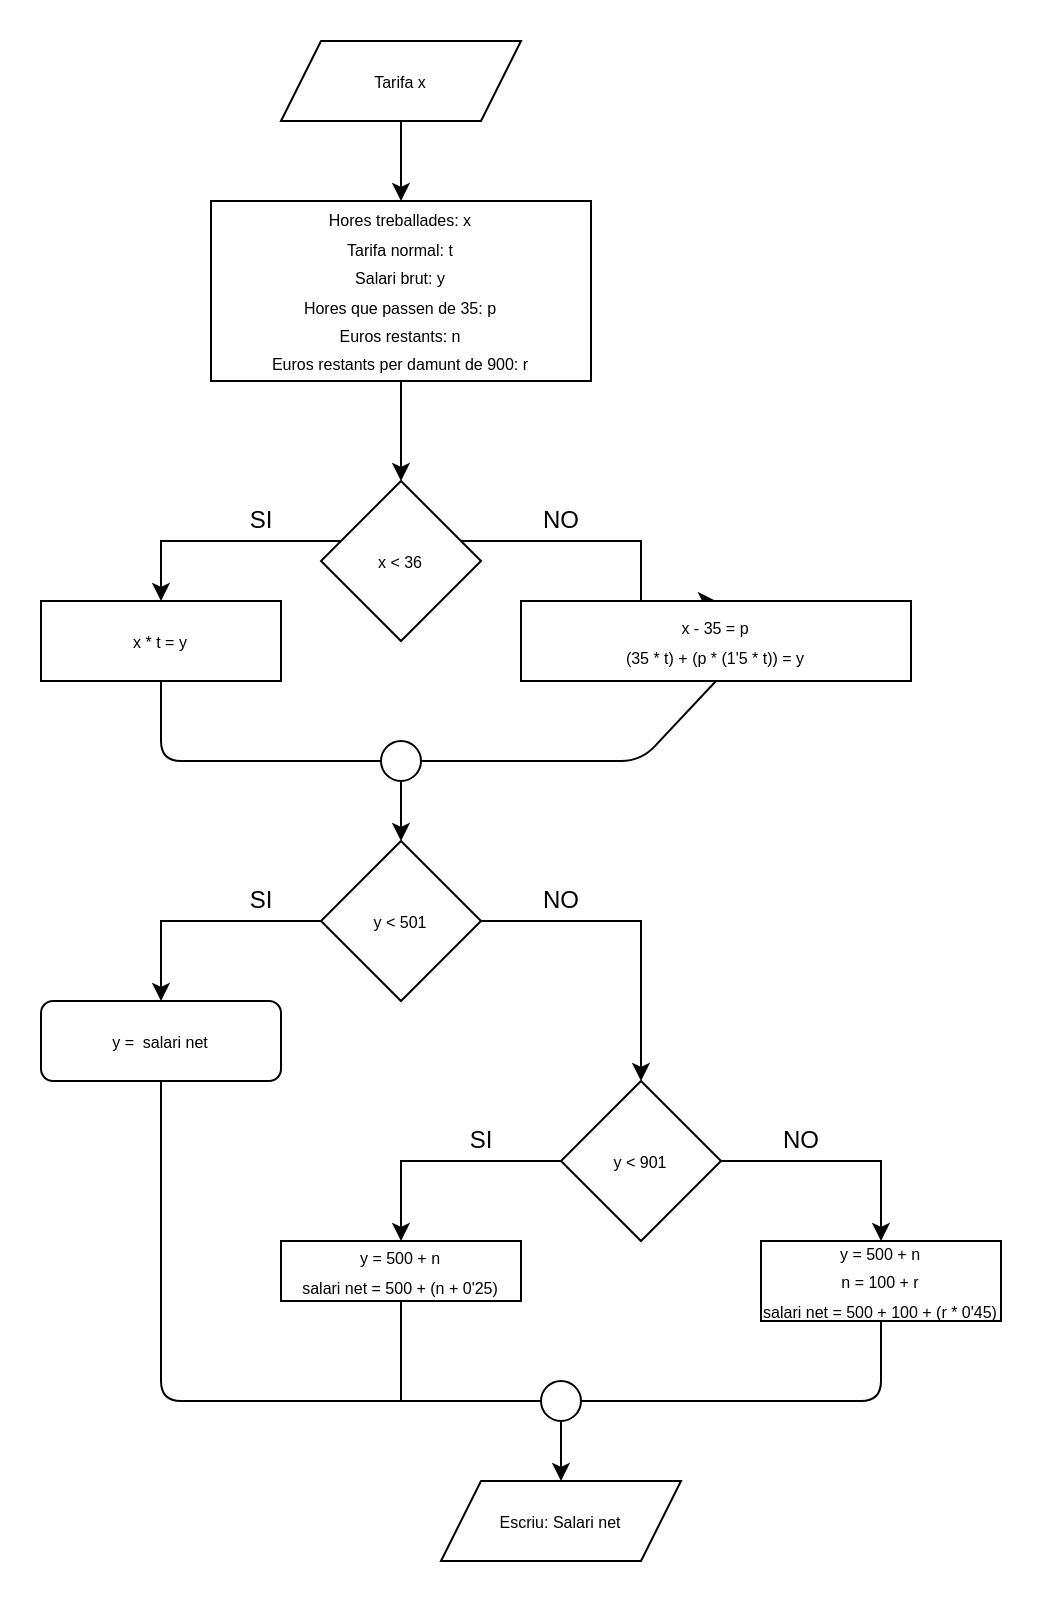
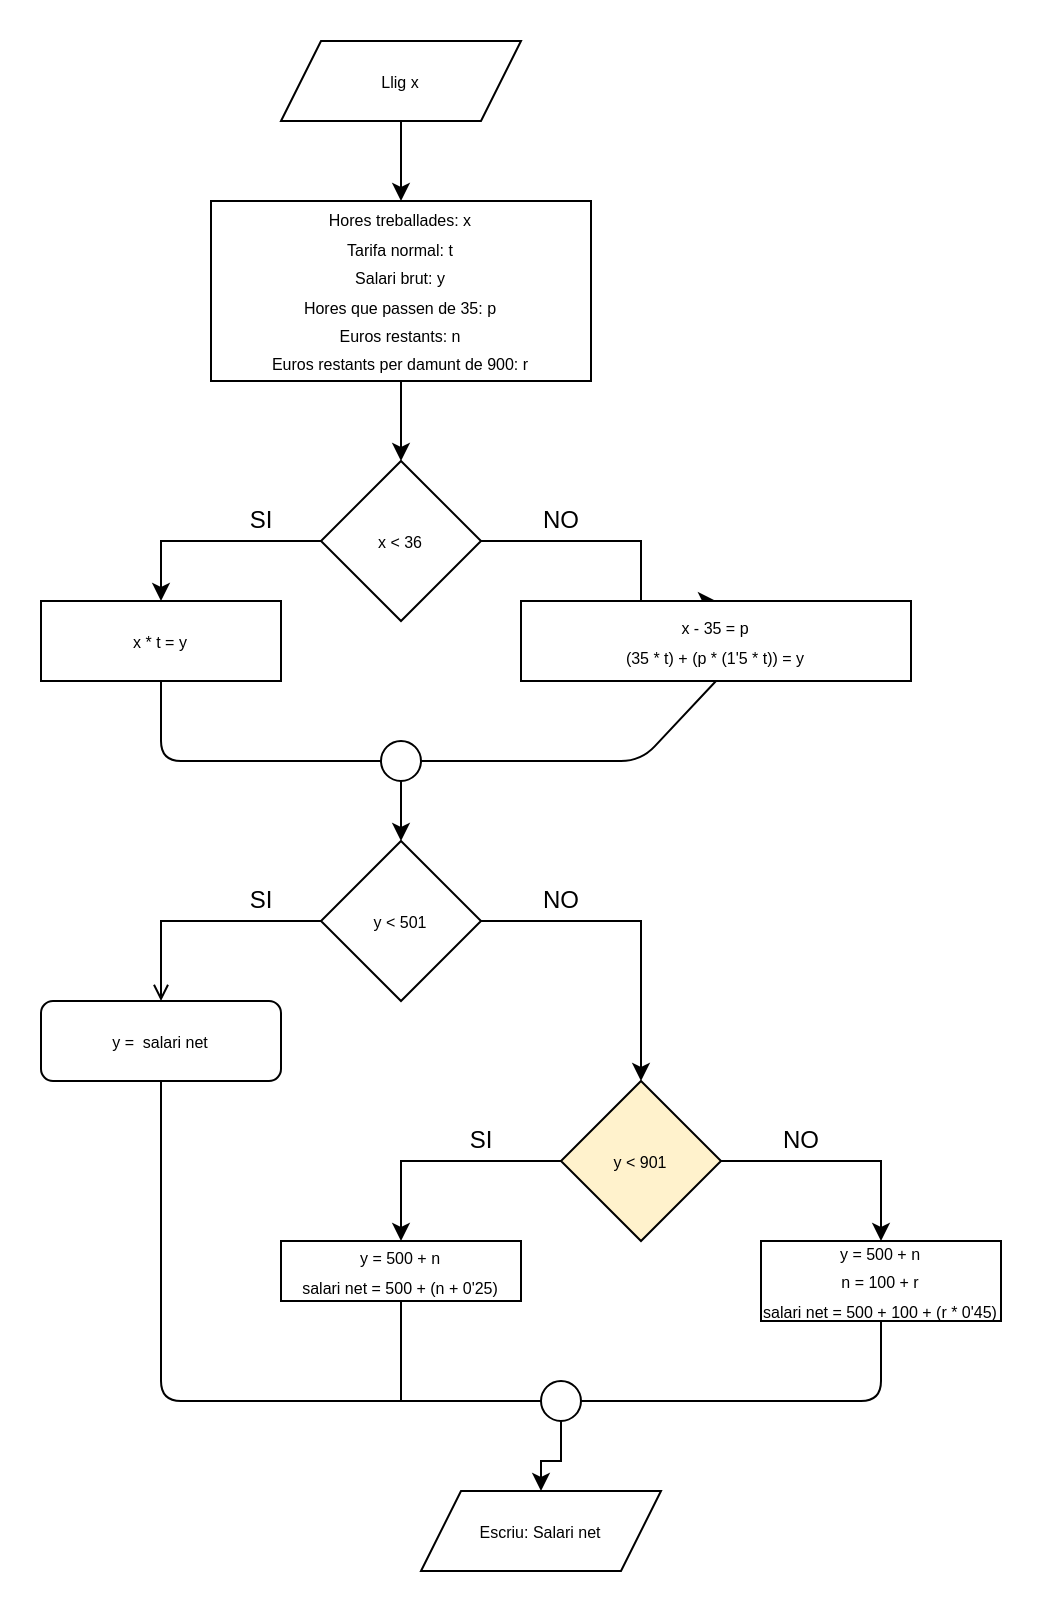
- <mxCell id="3" value="&lt;font style=&quot;font-size: 8px&quot;&gt;Tarifa x&lt;/font&gt;" style="shape=parallelogram;perimeter=parallelogramPerimeter;whiteSpace=wrap;html=1;fixedSize=1;" vertex="1" parent="1"><mxGeometry x="140" y="20" width="120" height="40" as="geometry" /></mxCell>
+ <mxCell id="3" value="&lt;font style=&quot;font-size: 8px&quot;&gt;Llig x&lt;/font&gt;" style="shape=parallelogram;perimeter=parallelogramPerimeter;whiteSpace=wrap;html=1;fixedSize=1;" vertex="1" parent="1"><mxGeometry x="140" y="20" width="120" height="40" as="geometry" /></mxCell>
- <mxCell id="6" value="&lt;font style=&quot;font-size: 8px&quot;&gt;x &amp;lt; 36&lt;/font&gt;" style="rhombus;whiteSpace=wrap;html=1;" vertex="1" parent="1"><mxGeometry x="160" y="240" width="80" height="80" as="geometry" /></mxCell>
+ <mxCell id="6" value="&lt;font style=&quot;font-size: 8px&quot;&gt;x &amp;lt; 36&lt;/font&gt;" style="rhombus;whiteSpace=wrap;html=1;" vertex="1" parent="1"><mxGeometry x="160" y="230" width="80" height="80" as="geometry" /></mxCell>
- <mxCell id="17" style="edgeStyle=orthogonalEdgeStyle;rounded=0;orthogonalLoop=1;jettySize=auto;html=1;entryX=0.5;entryY=0;entryDx=0;entryDy=0;" edge="1" parent="1" source="19" target="22"><mxGeometry relative="1" as="geometry"><mxPoint x="80" y="500" as="targetPoint" /><Array as="points"><mxPoint x="80" y="460" /></Array></mxGeometry></mxCell>
+ <mxCell id="17" style="edgeStyle=orthogonalEdgeStyle;rounded=0;orthogonalLoop=1;jettySize=auto;html=1;entryX=0.5;entryY=0;entryDx=0;entryDy=0;endArrow=open;" edge="1" parent="1" source="19" target="22"><mxGeometry relative="1" as="geometry"><mxPoint x="80" y="500" as="targetPoint" /><Array as="points"><mxPoint x="80" y="460" /></Array></mxGeometry></mxCell>
- <mxCell id="25" value="&lt;font style=&quot;font-size: 8px&quot;&gt;y &amp;lt; 901&lt;/font&gt;" style="rhombus;whiteSpace=wrap;html=1;" vertex="1" parent="1"><mxGeometry x="280" y="540" width="80" height="80" as="geometry" /></mxCell>
+ <mxCell id="25" value="&lt;font style=&quot;font-size: 8px&quot;&gt;y &amp;lt; 901&lt;/font&gt;" style="rhombus;whiteSpace=wrap;html=1;fillColor=#fff2cc;" vertex="1" parent="1"><mxGeometry x="280" y="540" width="80" height="80" as="geometry" /></mxCell>
- <mxCell id="35" value="&lt;font style=&quot;font-size: 8px&quot;&gt;Escriu: Salari net&lt;/font&gt;" style="shape=parallelogram;perimeter=parallelogramPerimeter;whiteSpace=wrap;html=1;fixedSize=1;" vertex="1" parent="1"><mxGeometry x="220" y="740" width="120" height="40" as="geometry" /></mxCell>
+ <mxCell id="35" value="&lt;font style=&quot;font-size: 8px&quot;&gt;Escriu: Salari net&lt;/font&gt;" style="shape=parallelogram;perimeter=parallelogramPerimeter;whiteSpace=wrap;html=1;fixedSize=1;" vertex="1" parent="1"><mxGeometry x="210" y="745" width="120" height="40" as="geometry" /></mxCell>
